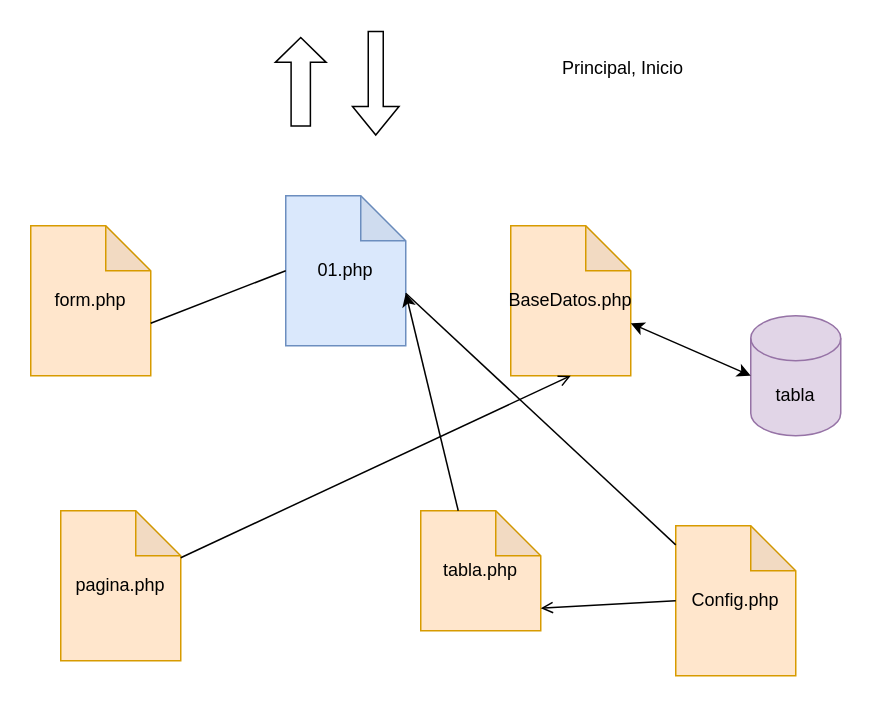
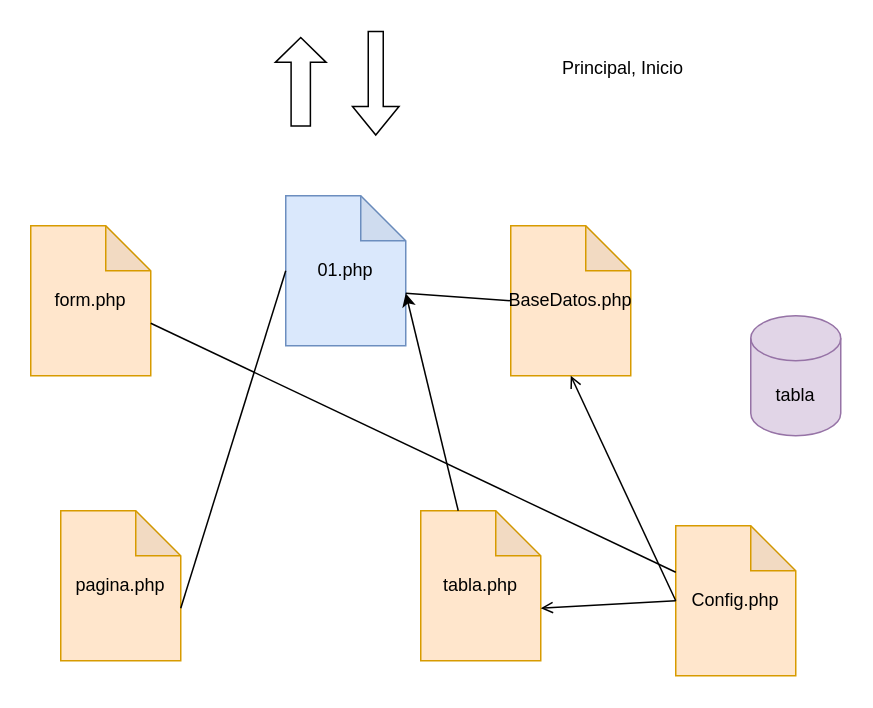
- <mxCell id="11" value="" style="endArrow=none;html=1;rounded=0;exitX=0;exitY=0;exitDx=80;exitDy=65;exitPerimeter=0;entryX=0;entryY=0.5;entryDx=0;entryDy=0;entryPerimeter=0;" edge="1" parent="1" source="5" target="2"><mxGeometry width="50" height="50" relative="1" as="geometry"><mxPoint x="250" y="310" as="sourcePoint" /><mxPoint x="300" y="260" as="targetPoint" /></mxGeometry></mxCell>
+ <mxCell id="11" value="" style="endArrow=none;html=1;rounded=0;exitX=0;exitY=0;exitDx=80;exitDy=65;exitPerimeter=0;" edge="1" parent="1" source="5" target="4"><mxGeometry width="50" height="50" relative="1" as="geometry"><mxPoint x="250" y="310" as="sourcePoint" /><mxPoint x="300" y="260" as="targetPoint" /></mxGeometry></mxCell>
- <mxCell id="9" value="" style="endArrow=classic;startArrow=classic;html=1;rounded=0;entryX=0;entryY=0.5;entryDx=0;entryDy=0;entryPerimeter=0;exitX=0;exitY=0;exitDx=80;exitDy=65;exitPerimeter=0;" edge="1" parent="1" source="3" target="8"><mxGeometry width="50" height="50" relative="1" as="geometry"><mxPoint x="220" y="220" as="sourcePoint" /><mxPoint x="270" y="170" as="targetPoint" /></mxGeometry></mxCell>
- <mxCell id="10" value="" style="endArrow=none;html=1;rounded=0;exitX=0;exitY=0;exitDx=80;exitDy=65;exitPerimeter=0;" edge="1" parent="1" source="2" target="4"><mxGeometry width="50" height="50" relative="1" as="geometry"><mxPoint x="250" y="310" as="sourcePoint" /><mxPoint x="290" y="100" as="targetPoint" /></mxGeometry></mxCell>
+ <mxCell id="10" value="" style="endArrow=none;html=1;rounded=0;entryX=0;entryY=0.5;entryDx=0;entryDy=0;entryPerimeter=0;exitX=0;exitY=0;exitDx=80;exitDy=65;exitPerimeter=0;" edge="1" parent="1" source="2" target="3"><mxGeometry width="50" height="50" relative="1" as="geometry"><mxPoint x="250" y="310" as="sourcePoint" /><mxPoint x="290" y="100" as="targetPoint" /></mxGeometry></mxCell>
+ <mxCell id="12" value="" style="endArrow=none;html=1;rounded=0;entryX=0;entryY=0.5;entryDx=0;entryDy=0;entryPerimeter=0;exitX=0;exitY=0;exitDx=80;exitDy=65;exitPerimeter=0;" edge="1" parent="1" source="6" target="2"><mxGeometry width="50" height="50" relative="1" as="geometry"><mxPoint x="50" y="480" as="sourcePoint" /><mxPoint x="100" y="430" as="targetPoint" /></mxGeometry></mxCell>
- <mxCell id="17" value="" style="endArrow=none;html=1;rounded=0;exitX=0.5;exitY=1;exitDx=0;exitDy=0;exitPerimeter=0;startArrow=open;startFill=0;" edge="1" parent="1" source="3" target="6"><mxGeometry width="50" height="50" relative="1" as="geometry"><mxPoint x="420" y="243.8" as="sourcePoint" /><mxPoint x="546" y="240.005" as="targetPoint" /></mxGeometry></mxCell>
+ <mxCell id="17" value="" style="endArrow=none;html=1;rounded=0;exitX=0.5;exitY=1;exitDx=0;exitDy=0;exitPerimeter=0;startArrow=open;startFill=0;entryX=0;entryY=0.5;entryDx=0;entryDy=0;entryPerimeter=0;" edge="1" parent="1" source="3" target="4"><mxGeometry width="50" height="50" relative="1" as="geometry"><mxPoint x="420" y="243.8" as="sourcePoint" /><mxPoint x="546" y="240.005" as="targetPoint" /></mxGeometry></mxCell>
- <mxCell id="7" value="tabla.php" style="shape=note;whiteSpace=wrap;html=1;backgroundOutline=1;darkOpacity=0.05;fillColor=#ffe6cc;strokeColor=#d79b00;" vertex="1" parent="1"><mxGeometry x="280" y="340" width="80" height="80" as="geometry" /></mxCell>
+ <mxCell id="7" value="tabla.php" style="shape=note;whiteSpace=wrap;html=1;backgroundOutline=1;darkOpacity=0.05;fillColor=#ffe6cc;strokeColor=#d79b00;" vertex="1" parent="1"><mxGeometry x="280" y="340" width="80" height="100" as="geometry" /></mxCell>
